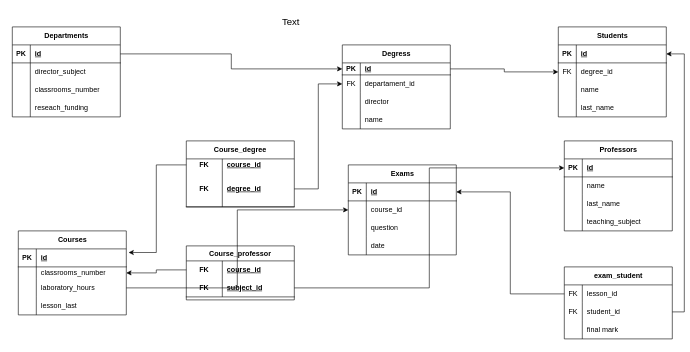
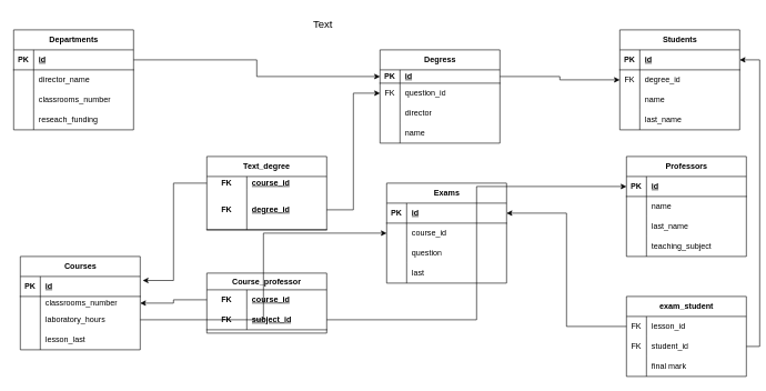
- <mxCell id="9" value="&lt;font style=&quot;vertical-align: inherit;&quot;&gt;&lt;font style=&quot;vertical-align: inherit;&quot;&gt;&lt;font style=&quot;vertical-align: inherit;&quot;&gt;&lt;font style=&quot;vertical-align: inherit;&quot;&gt;director_subject&lt;/font&gt;&lt;/font&gt;&lt;/font&gt;&lt;/font&gt;" style="shape=partialRectangle;connectable=0;fillColor=none;top=0;left=0;bottom=0;right=0;align=left;spacingLeft=6;overflow=hidden;whiteSpace=wrap;html=1;" vertex="1" parent="7"><mxGeometry x="30" width="150" height="30" as="geometry"><mxRectangle width="150" height="30" as="alternateBounds" /></mxGeometry></mxCell>
+ <mxCell id="9" value="&lt;font style=&quot;vertical-align: inherit;&quot;&gt;&lt;font style=&quot;vertical-align: inherit;&quot;&gt;&lt;font style=&quot;vertical-align: inherit;&quot;&gt;&lt;font style=&quot;vertical-align: inherit;&quot;&gt;director_name&lt;/font&gt;&lt;/font&gt;&lt;/font&gt;&lt;/font&gt;" style="shape=partialRectangle;connectable=0;fillColor=none;top=0;left=0;bottom=0;right=0;align=left;spacingLeft=6;overflow=hidden;whiteSpace=wrap;html=1;" vertex="1" parent="7"><mxGeometry x="30" width="150" height="30" as="geometry"><mxRectangle width="150" height="30" as="alternateBounds" /></mxGeometry></mxCell>
- <mxCell id="22" value="&lt;font style=&quot;vertical-align: inherit;&quot;&gt;&lt;font style=&quot;vertical-align: inherit;&quot;&gt;&lt;font style=&quot;vertical-align: inherit;&quot;&gt;&lt;font style=&quot;vertical-align: inherit;&quot;&gt;departament_id&lt;/font&gt;&lt;/font&gt;&lt;/font&gt;&lt;/font&gt;" style="shape=partialRectangle;connectable=0;fillColor=none;top=0;left=0;bottom=0;right=0;align=left;spacingLeft=6;overflow=hidden;whiteSpace=wrap;html=1;" vertex="1" parent="20"><mxGeometry x="30" width="150" height="30" as="geometry"><mxRectangle width="150" height="30" as="alternateBounds" /></mxGeometry></mxCell>
+ <mxCell id="22" value="&lt;font style=&quot;vertical-align: inherit;&quot;&gt;&lt;font style=&quot;vertical-align: inherit;&quot;&gt;&lt;font style=&quot;vertical-align: inherit;&quot;&gt;&lt;font style=&quot;vertical-align: inherit;&quot;&gt;question_id&lt;/font&gt;&lt;/font&gt;&lt;/font&gt;&lt;/font&gt;" style="shape=partialRectangle;connectable=0;fillColor=none;top=0;left=0;bottom=0;right=0;align=left;spacingLeft=6;overflow=hidden;whiteSpace=wrap;html=1;" vertex="1" parent="20"><mxGeometry x="30" width="150" height="30" as="geometry"><mxRectangle width="150" height="30" as="alternateBounds" /></mxGeometry></mxCell>
- <mxCell id="42" value="&lt;font style=&quot;vertical-align: inherit;&quot;&gt;&lt;font style=&quot;vertical-align: inherit;&quot;&gt;Course_degree&lt;/font&gt;&lt;/font&gt;" style="shape=table;startSize=30;container=1;collapsible=1;childLayout=tableLayout;fixedRows=1;rowLines=0;fontStyle=1;align=center;resizeLast=1;html=1;whiteSpace=wrap;" vertex="1" parent="1"><mxGeometry x="310" y="234" width="180" height="110" as="geometry" /></mxCell>
+ <mxCell id="42" value="&lt;font style=&quot;vertical-align: inherit;&quot;&gt;&lt;font style=&quot;vertical-align: inherit;&quot;&gt;Text_degree&lt;/font&gt;&lt;/font&gt;" style="shape=table;startSize=30;container=1;collapsible=1;childLayout=tableLayout;fixedRows=1;rowLines=0;fontStyle=1;align=center;resizeLast=1;html=1;whiteSpace=wrap;" vertex="1" parent="1"><mxGeometry x="310" y="234" width="180" height="110" as="geometry" /></mxCell>
- <mxCell id="94" value="&lt;font style=&quot;vertical-align: inherit;&quot;&gt;&lt;font style=&quot;vertical-align: inherit;&quot;&gt;date&lt;/font&gt;&lt;/font&gt;" style="shape=partialRectangle;connectable=0;fillColor=none;top=0;left=0;bottom=0;right=0;align=left;spacingLeft=6;overflow=hidden;whiteSpace=wrap;html=1;" vertex="1" parent="92"><mxGeometry x="30" width="150" height="30" as="geometry"><mxRectangle width="150" height="30" as="alternateBounds" /></mxGeometry></mxCell>
+ <mxCell id="94" value="&lt;font style=&quot;vertical-align: inherit;&quot;&gt;&lt;font style=&quot;vertical-align: inherit;&quot;&gt;last&lt;/font&gt;&lt;/font&gt;" style="shape=partialRectangle;connectable=0;fillColor=none;top=0;left=0;bottom=0;right=0;align=left;spacingLeft=6;overflow=hidden;whiteSpace=wrap;html=1;" vertex="1" parent="92"><mxGeometry x="30" width="150" height="30" as="geometry"><mxRectangle width="150" height="30" as="alternateBounds" /></mxGeometry></mxCell>
